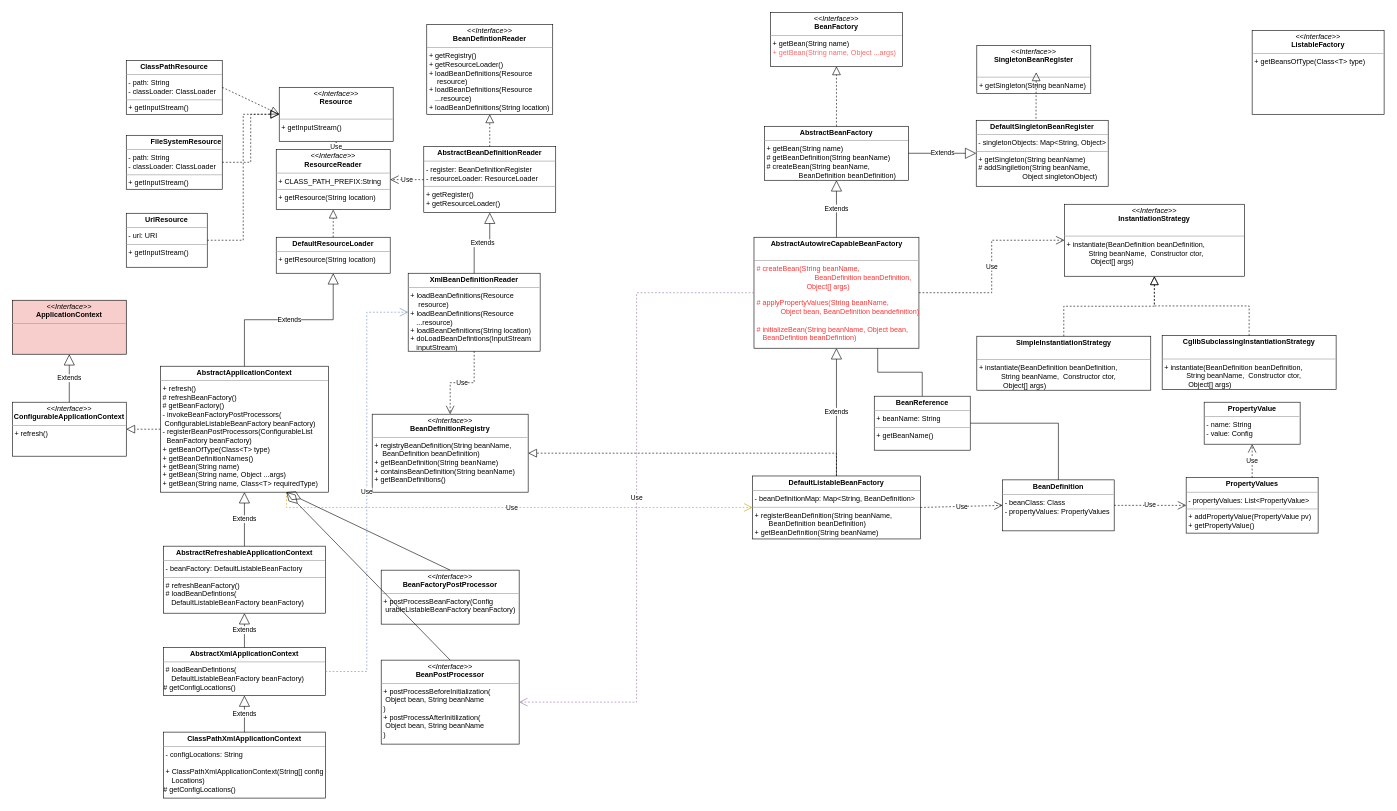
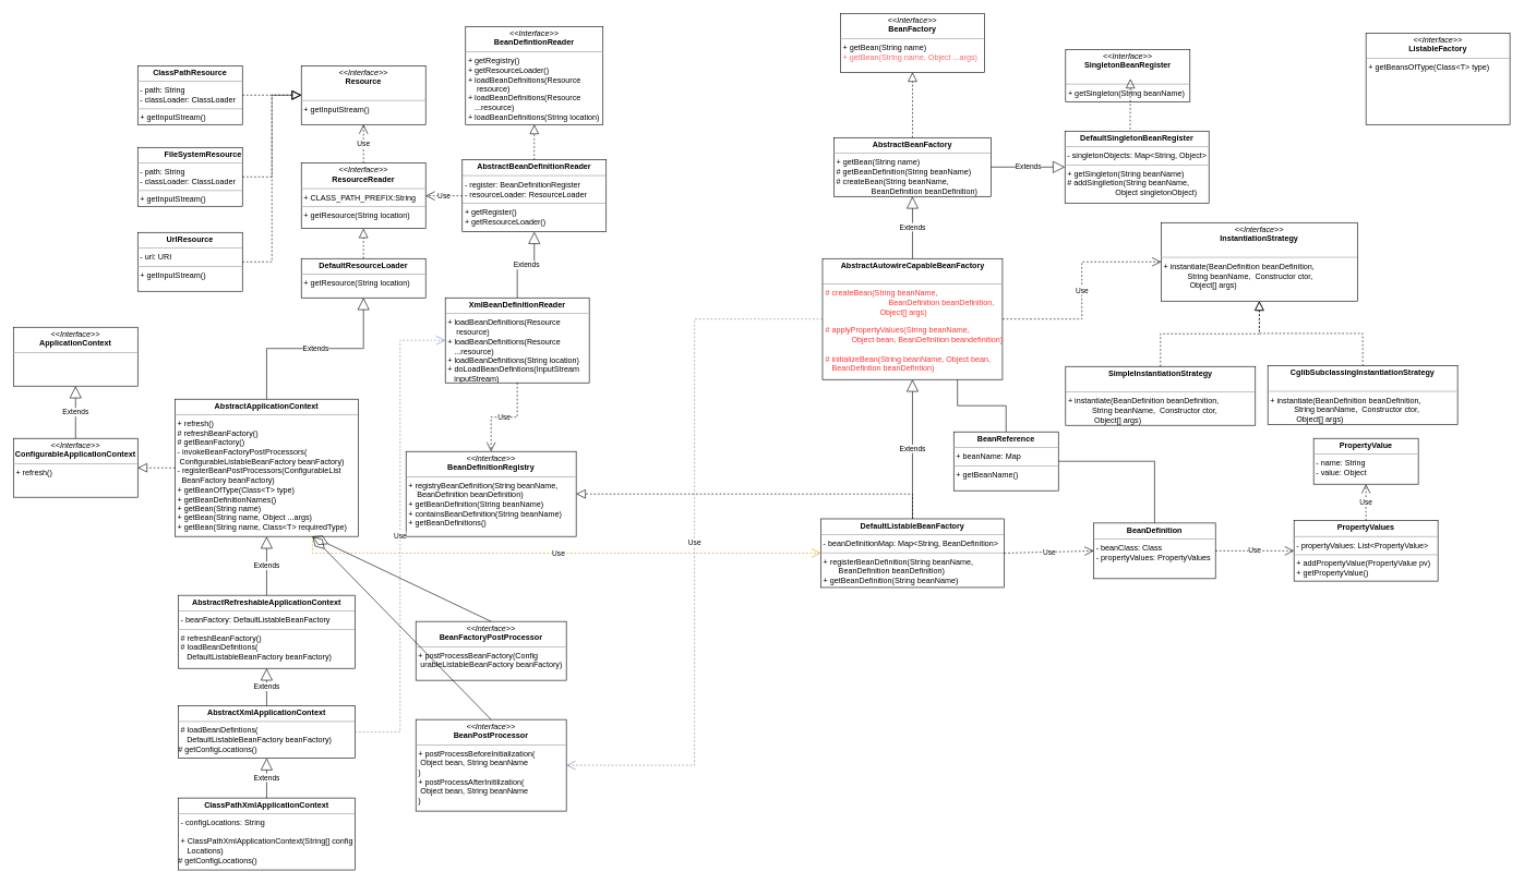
- <mxCell id="31" value="&lt;p style=&quot;margin:0px;margin-top:4px;text-align:center;&quot;&gt;&lt;i&gt;&amp;lt;&amp;lt;Interface&amp;gt;&amp;gt;&lt;/i&gt;&lt;br&gt;&lt;b&gt;Resource&lt;/b&gt;&lt;/p&gt;&lt;p style=&quot;margin:0px;margin-left:4px;&quot;&gt;&lt;br&gt;&lt;/p&gt;&lt;hr size=&quot;1&quot;&gt;&lt;p style=&quot;margin:0px;margin-left:4px;&quot;&gt;+ getInputStream()&lt;br&gt;&lt;/p&gt;" style="verticalAlign=top;align=left;overflow=fill;fontSize=12;fontFamily=Helvetica;html=1;" parent="1" vertex="1"><mxGeometry x="465" y="145" width="190" height="90" as="geometry" /></mxCell>
+ <mxCell id="31" value="&lt;p style=&quot;margin:0px;margin-top:4px;text-align:center;&quot;&gt;&lt;i&gt;&amp;lt;&amp;lt;Interface&amp;gt;&amp;gt;&lt;/i&gt;&lt;br&gt;&lt;b&gt;Resource&lt;/b&gt;&lt;/p&gt;&lt;p style=&quot;margin:0px;margin-left:4px;&quot;&gt;&lt;br&gt;&lt;/p&gt;&lt;hr size=&quot;1&quot;&gt;&lt;p style=&quot;margin:0px;margin-left:4px;&quot;&gt;+ getInputStream()&lt;br&gt;&lt;/p&gt;" style="verticalAlign=top;align=left;overflow=fill;fontSize=12;fontFamily=Helvetica;html=1;" parent="1" vertex="1"><mxGeometry x="460" y="100" width="190" height="90" as="geometry" /></mxCell>
- <mxCell id="35" value="&lt;p style=&quot;margin:0px;margin-top:4px;text-align:center;&quot;&gt;&lt;b&gt;UrlResource&lt;/b&gt;&lt;/p&gt;&lt;hr size=&quot;1&quot;&gt;&lt;p style=&quot;margin:0px;margin-left:4px;&quot;&gt;- url: URI&lt;/p&gt;&lt;hr size=&quot;1&quot;&gt;&lt;p style=&quot;margin:0px;margin-left:4px;&quot;&gt;+ getInputStream()&lt;br&gt;&lt;/p&gt;" style="verticalAlign=top;align=left;overflow=fill;fontSize=12;fontFamily=Helvetica;html=1;" parent="1" vertex="1"><mxGeometry x="210" y="355" width="135" height="90" as="geometry" /></mxCell>
+ <mxCell id="35" value="&lt;p style=&quot;margin:0px;margin-top:4px;text-align:center;&quot;&gt;&lt;b&gt;UrlResource&lt;/b&gt;&lt;/p&gt;&lt;hr size=&quot;1&quot;&gt;&lt;p style=&quot;margin:0px;margin-left:4px;&quot;&gt;- url: URI&lt;/p&gt;&lt;hr size=&quot;1&quot;&gt;&lt;p style=&quot;margin:0px;margin-left:4px;&quot;&gt;+ getInputStream()&lt;br&gt;&lt;/p&gt;" style="verticalAlign=top;align=left;overflow=fill;fontSize=12;fontFamily=Helvetica;html=1;" parent="1" vertex="1"><mxGeometry x="210" y="355" width="160" height="90" as="geometry" /></mxCell>
- <mxCell id="49" value="&lt;p style=&quot;margin:0px;margin-top:4px;text-align:center;&quot;&gt;&lt;i&gt;&amp;lt;&amp;lt;Interface&amp;gt;&amp;gt;&lt;/i&gt;&lt;br&gt;&lt;b&gt;ApplicationContext&lt;/b&gt;&lt;/p&gt;&lt;hr size=&quot;1&quot;&gt;&lt;p style=&quot;margin:0px;margin-left:4px;&quot;&gt;&lt;br&gt;&lt;/p&gt;" style="verticalAlign=top;align=left;overflow=fill;fontSize=12;fontFamily=Helvetica;html=1;fillColor=#f8cecc;" vertex="1" parent="1"><mxGeometry x="20" y="500" width="190" height="90" as="geometry" /></mxCell>
+ <mxCell id="49" value="&lt;p style=&quot;margin:0px;margin-top:4px;text-align:center;&quot;&gt;&lt;i&gt;&amp;lt;&amp;lt;Interface&amp;gt;&amp;gt;&lt;/i&gt;&lt;br&gt;&lt;b&gt;ApplicationContext&lt;/b&gt;&lt;/p&gt;&lt;hr size=&quot;1&quot;&gt;&lt;p style=&quot;margin:0px;margin-left:4px;&quot;&gt;&lt;br&gt;&lt;/p&gt;" style="verticalAlign=top;align=left;overflow=fill;fontSize=12;fontFamily=Helvetica;html=1;" vertex="1" parent="1"><mxGeometry x="20" y="500" width="190" height="90" as="geometry" /></mxCell>
- <mxCell id="29" value="&lt;p style=&quot;margin:0px;margin-top:4px;text-align:center;&quot;&gt;&lt;b&gt;BeanReference&lt;/b&gt;&lt;/p&gt;&lt;hr size=&quot;1&quot;&gt;&lt;p style=&quot;margin:0px;margin-left:4px;&quot;&gt;+ beanName: String&lt;/p&gt;&lt;hr size=&quot;1&quot;&gt;&lt;p style=&quot;margin:0px;margin-left:4px;&quot;&gt;+ getBeanName()&lt;/p&gt;" style="verticalAlign=top;align=left;overflow=fill;fontSize=12;fontFamily=Helvetica;html=1;" parent="1" vertex="1"><mxGeometry x="1457" y="660" width="160" height="90" as="geometry" /></mxCell>
+ <mxCell id="29" value="&lt;p style=&quot;margin:0px;margin-top:4px;text-align:center;&quot;&gt;&lt;b&gt;BeanReference&lt;/b&gt;&lt;/p&gt;&lt;hr size=&quot;1&quot;&gt;&lt;p style=&quot;margin:0px;margin-left:4px;&quot;&gt;+ beanName: Map&lt;/p&gt;&lt;hr size=&quot;1&quot;&gt;&lt;p style=&quot;margin:0px;margin-left:4px;&quot;&gt;+ getBeanName()&lt;/p&gt;" style="verticalAlign=top;align=left;overflow=fill;fontSize=12;fontFamily=Helvetica;html=1;" parent="1" vertex="1"><mxGeometry x="1457" y="660" width="160" height="90" as="geometry" /></mxCell>
- <mxCell id="23" value="&lt;p style=&quot;margin:0px;margin-top:4px;text-align:center;&quot;&gt;&lt;b&gt;PropertyValue&lt;/b&gt;&lt;/p&gt;&lt;hr size=&quot;1&quot;&gt;&lt;p style=&quot;margin:0px;margin-left:4px;&quot;&gt;- name: String&lt;/p&gt;&lt;p style=&quot;margin:0px;margin-left:4px;&quot;&gt;- value: Config&lt;/p&gt;&lt;p style=&quot;margin:0px;margin-left:4px;&quot;&gt;&lt;br&gt;&lt;/p&gt;" style="verticalAlign=top;align=left;overflow=fill;fontSize=12;fontFamily=Helvetica;html=1;" parent="1" vertex="1"><mxGeometry x="2007" y="670" width="160" height="70" as="geometry" /></mxCell>
+ <mxCell id="23" value="&lt;p style=&quot;margin:0px;margin-top:4px;text-align:center;&quot;&gt;&lt;b&gt;PropertyValue&lt;/b&gt;&lt;/p&gt;&lt;hr size=&quot;1&quot;&gt;&lt;p style=&quot;margin:0px;margin-left:4px;&quot;&gt;- name: String&lt;/p&gt;&lt;p style=&quot;margin:0px;margin-left:4px;&quot;&gt;- value: Object&lt;/p&gt;&lt;p style=&quot;margin:0px;margin-left:4px;&quot;&gt;&lt;br&gt;&lt;/p&gt;" style="verticalAlign=top;align=left;overflow=fill;fontSize=12;fontFamily=Helvetica;html=1;" parent="1" vertex="1"><mxGeometry x="2007" y="670" width="160" height="70" as="geometry" /></mxCell>
